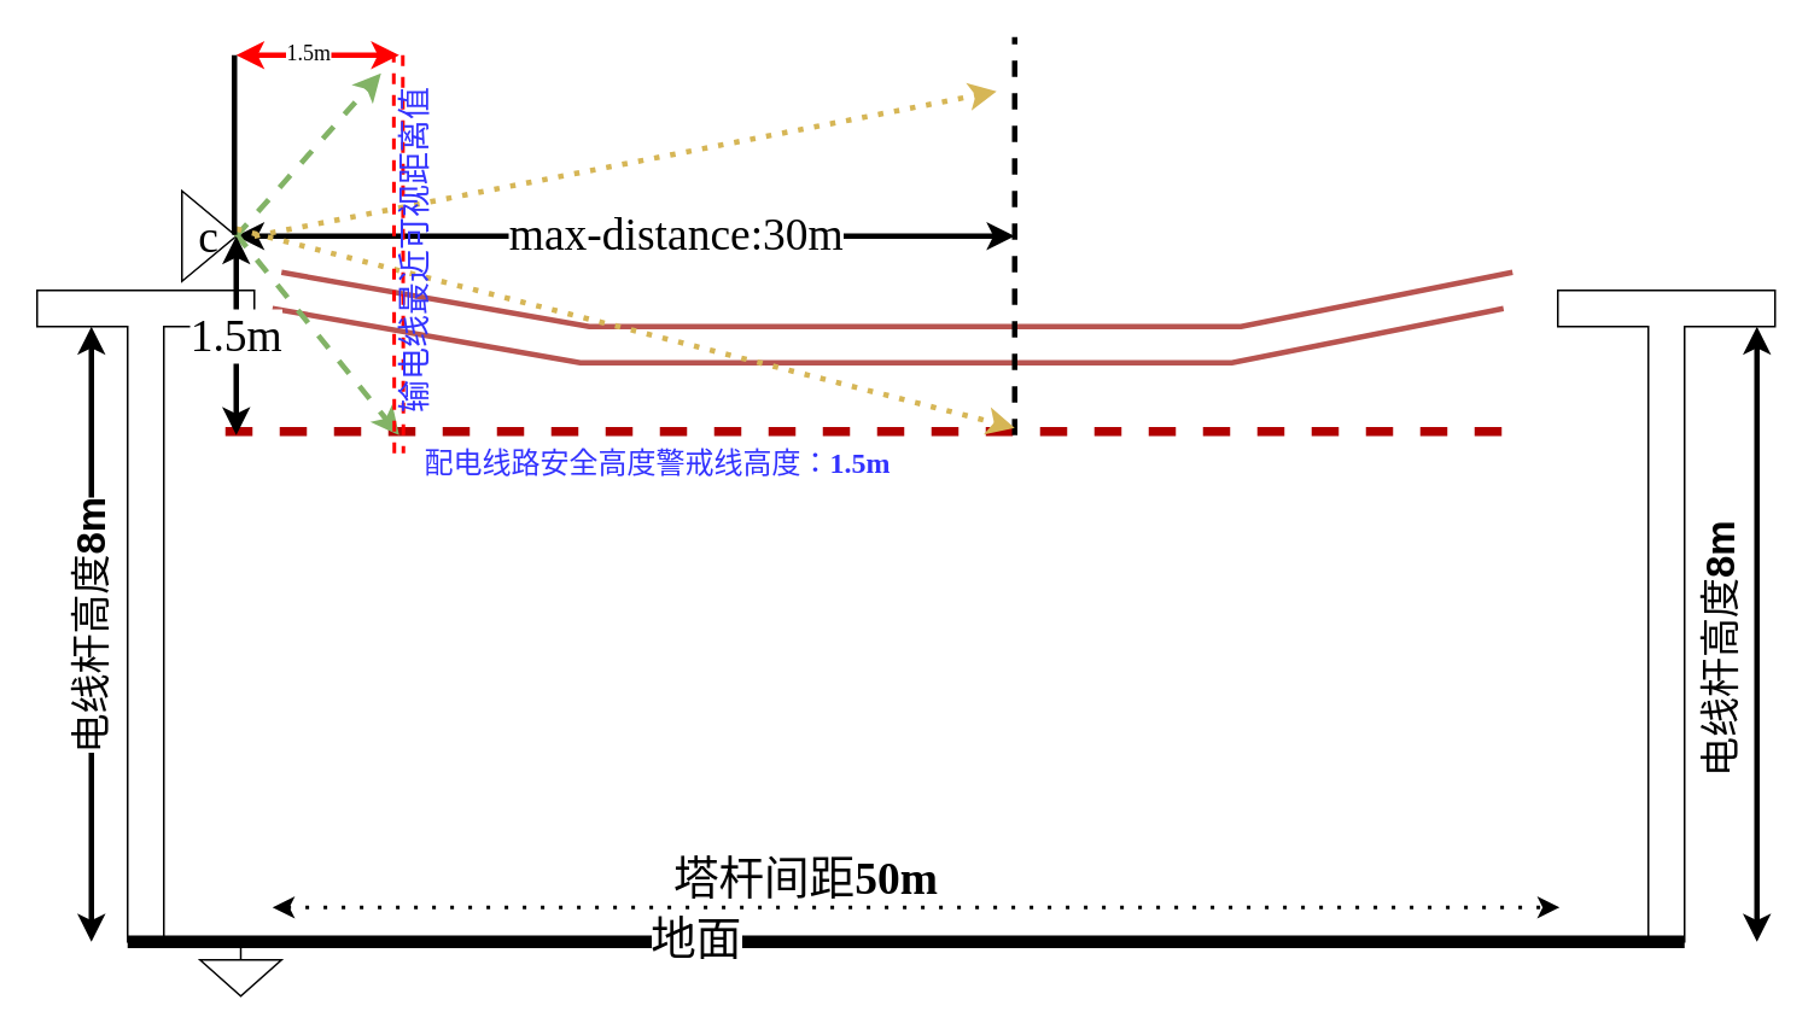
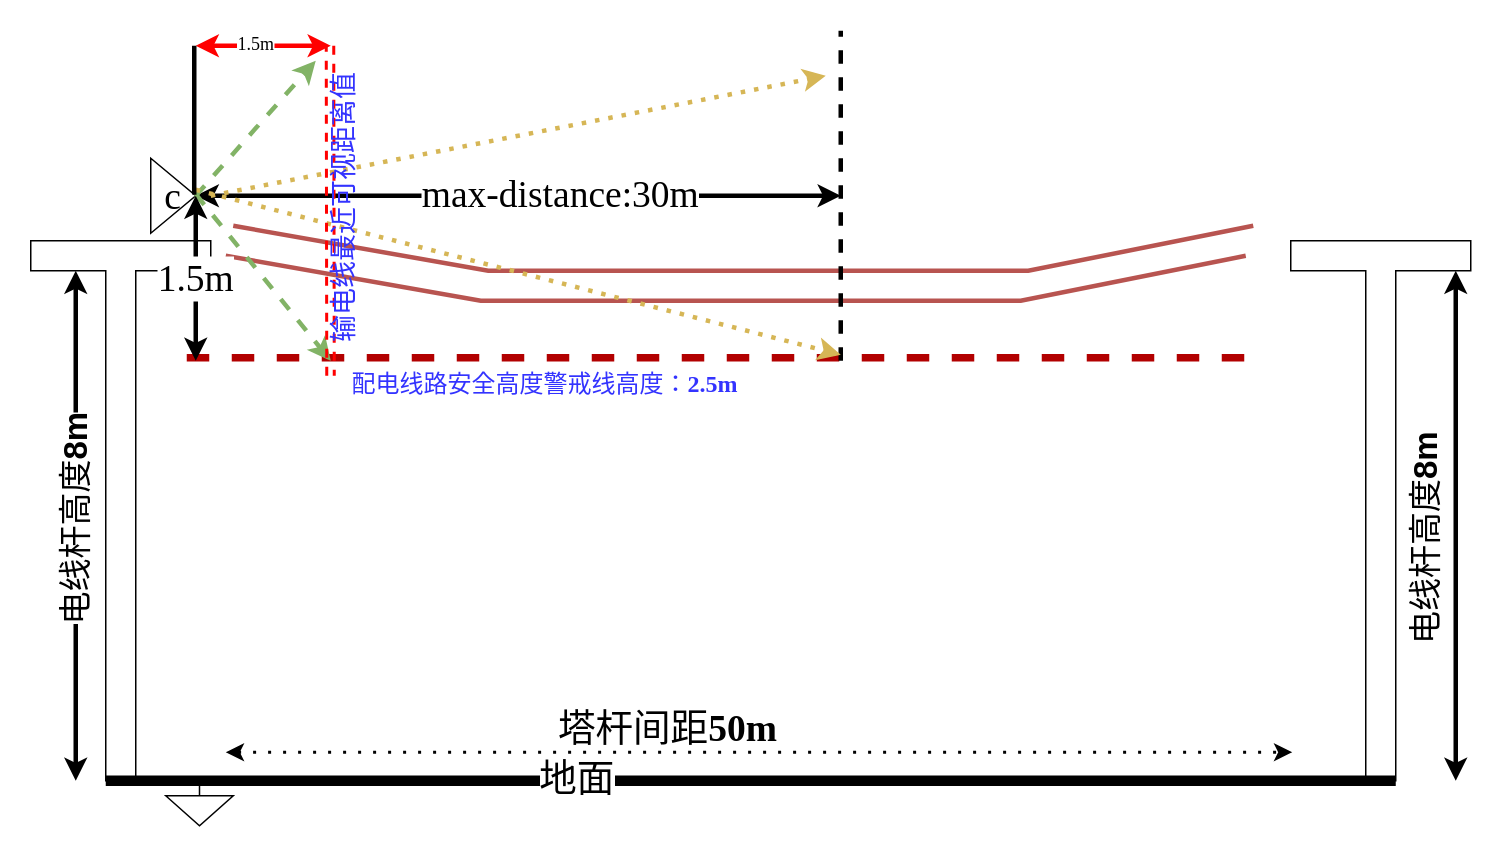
- <mxCell id="34" value="&lt;font style=&quot;font-size: 16px&quot; color=&quot;#3333ff&quot;&gt;配电线路安全高度警戒线高度：&lt;b&gt;1.5m&lt;/b&gt;&lt;/font&gt;" style="text;html=1;strokeColor=none;fillColor=none;align=center;verticalAlign=middle;whiteSpace=wrap;rounded=0;labelBackgroundColor=none;fontFamily=Times New Roman;fontSize=12;" vertex="1" parent="1"><mxGeometry x="228" y="240" width="270" height="30" as="geometry" /></mxCell>
+ <mxCell id="34" value="&lt;font style=&quot;font-size: 16px&quot; color=&quot;#3333ff&quot;&gt;配电线路安全高度警戒线高度：&lt;b&gt;2.5m&lt;/b&gt;&lt;/font&gt;" style="text;html=1;strokeColor=none;fillColor=none;align=center;verticalAlign=middle;whiteSpace=wrap;rounded=0;labelBackgroundColor=none;fontFamily=Times New Roman;fontSize=12;" vertex="1" parent="1"><mxGeometry x="228" y="240" width="270" height="30" as="geometry" /></mxCell>
